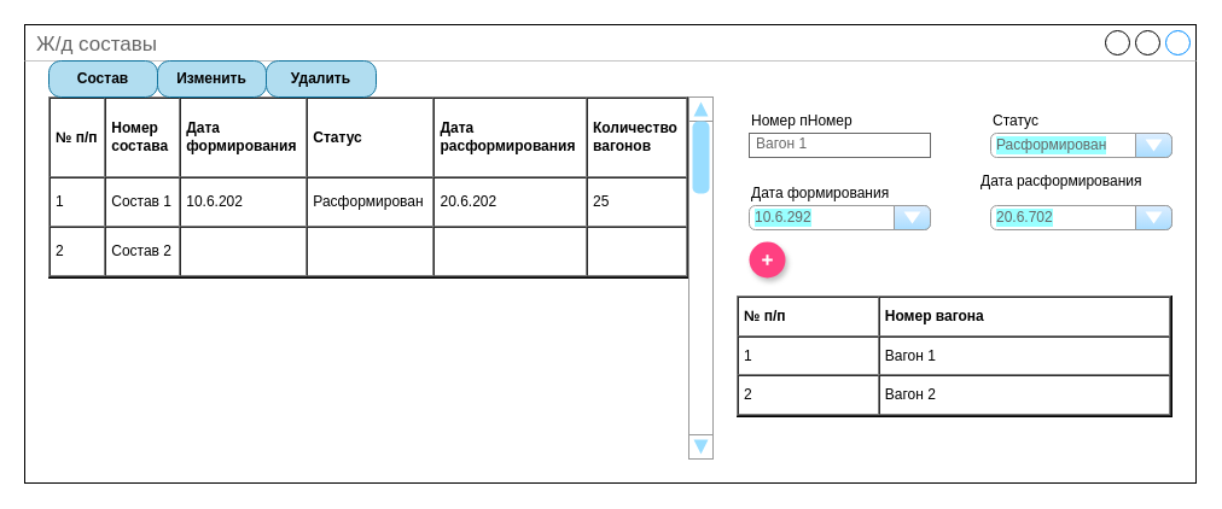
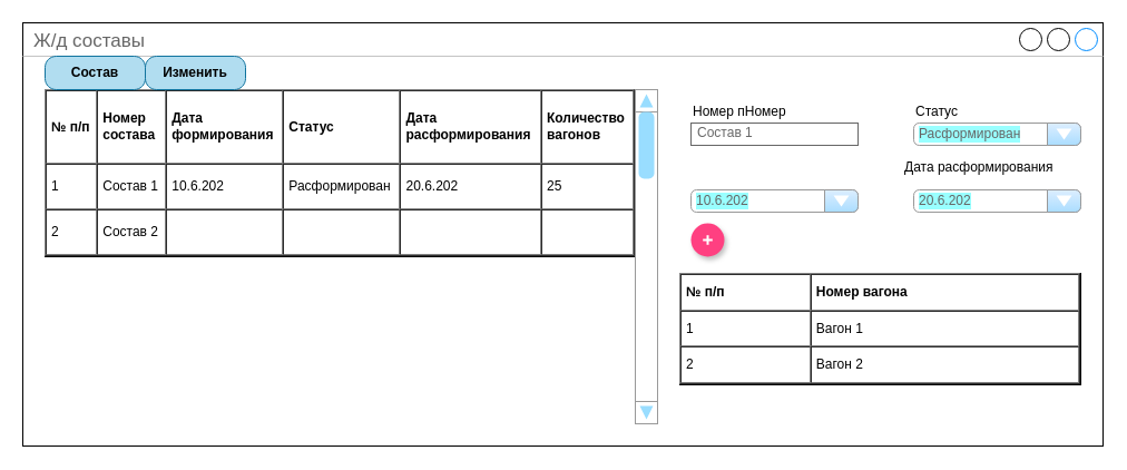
- <mxCell id="6" value="Удалить" style="strokeWidth=1;shadow=0;dashed=0;align=center;html=1;shape=mxgraph.mockup.buttons.button;strokeColor=#10739e;mainText=;buttonStyle=round;fontSize=12;fontStyle=1;fillColor=#b1ddf0;whiteSpace=wrap;" parent="1" vertex="1"><mxGeometry x="220" y="50" width="91" height="30" as="geometry" /></mxCell>
- <mxCell id="8" value="Вагон 1" style="strokeWidth=1;shadow=0;dashed=0;align=center;html=1;shape=mxgraph.mockup.text.textBox;fontColor=#666666;align=left;fontSize=12;spacingLeft=4;spacingTop=-3;strokeColor=#666666;mainText=;fillColor=none;" parent="1" vertex="1"><mxGeometry x="620" y="110" width="150" height="20" as="geometry" /></mxCell>
+ <mxCell id="8" value="Состав 1" style="strokeWidth=1;shadow=0;dashed=0;align=center;html=1;shape=mxgraph.mockup.text.textBox;fontColor=#666666;align=left;fontSize=12;spacingLeft=4;spacingTop=-3;strokeColor=#666666;mainText=;fillColor=none;" parent="1" vertex="1"><mxGeometry x="620" y="110" width="150" height="20" as="geometry" /></mxCell>
- <mxCell id="10" value="Дата формирования" style="text;html=1;strokeColor=none;fillColor=none;align=left;verticalAlign=middle;whiteSpace=wrap;rounded=0;fontSize=12;fontColor=#000000;" parent="1" vertex="1"><mxGeometry x="620" y="150" width="150" height="20" as="geometry" /></mxCell>
- <mxCell id="12" value="10.6.292" style="strokeWidth=1;shadow=0;dashed=0;align=center;html=1;shape=mxgraph.mockup.forms.comboBox;strokeColor=#999999;fillColor=#ddeeff;align=left;fillColor2=#aaddff;mainText=;fontColor=#666666;fontSize=12;spacingLeft=3;labelBackgroundColor=#99FFFF;" parent="1" vertex="1"><mxGeometry x="620" y="170" width="150" height="20" as="geometry" /></mxCell>
+ <mxCell id="12" value="10.6.202" style="strokeWidth=1;shadow=0;dashed=0;align=center;html=1;shape=mxgraph.mockup.forms.comboBox;strokeColor=#999999;fillColor=#ddeeff;align=left;fillColor2=#aaddff;mainText=;fontColor=#666666;fontSize=12;spacingLeft=3;labelBackgroundColor=#99FFFF;" parent="1" vertex="1"><mxGeometry x="620" y="170" width="150" height="20" as="geometry" /></mxCell>
- <mxCell id="13" value="20.6.702" style="strokeWidth=1;shadow=0;dashed=0;align=center;html=1;shape=mxgraph.mockup.forms.comboBox;strokeColor=#999999;fillColor=#ddeeff;align=left;fillColor2=#aaddff;mainText=;fontColor=#666666;fontSize=12;spacingLeft=3;labelBackgroundColor=#99FFFF;" parent="1" vertex="1"><mxGeometry x="820" y="170" width="150" height="20" as="geometry" /></mxCell>
+ <mxCell id="13" value="20.6.202" style="strokeWidth=1;shadow=0;dashed=0;align=center;html=1;shape=mxgraph.mockup.forms.comboBox;strokeColor=#999999;fillColor=#ddeeff;align=left;fillColor2=#aaddff;mainText=;fontColor=#666666;fontSize=12;spacingLeft=3;labelBackgroundColor=#99FFFF;" parent="1" vertex="1"><mxGeometry x="820" y="170" width="150" height="20" as="geometry" /></mxCell>
